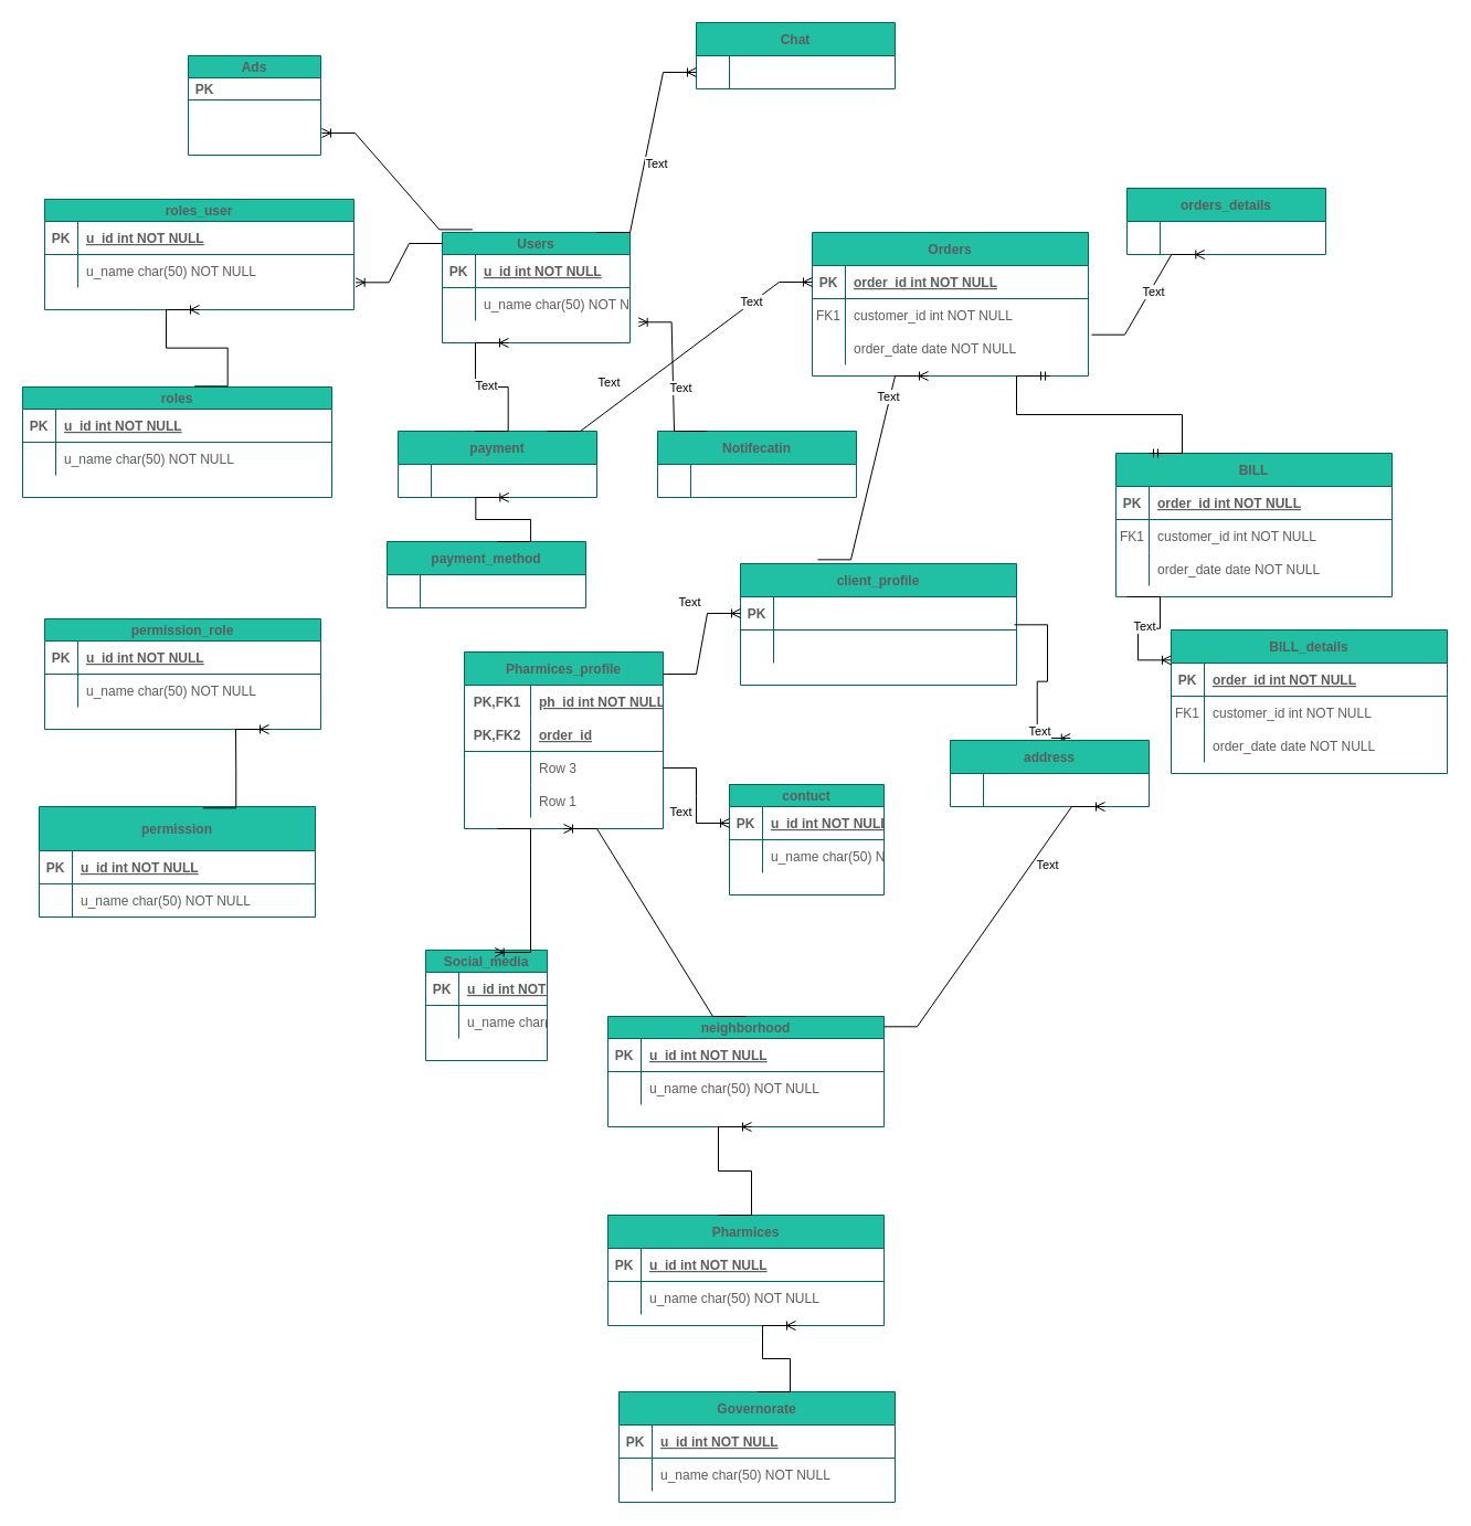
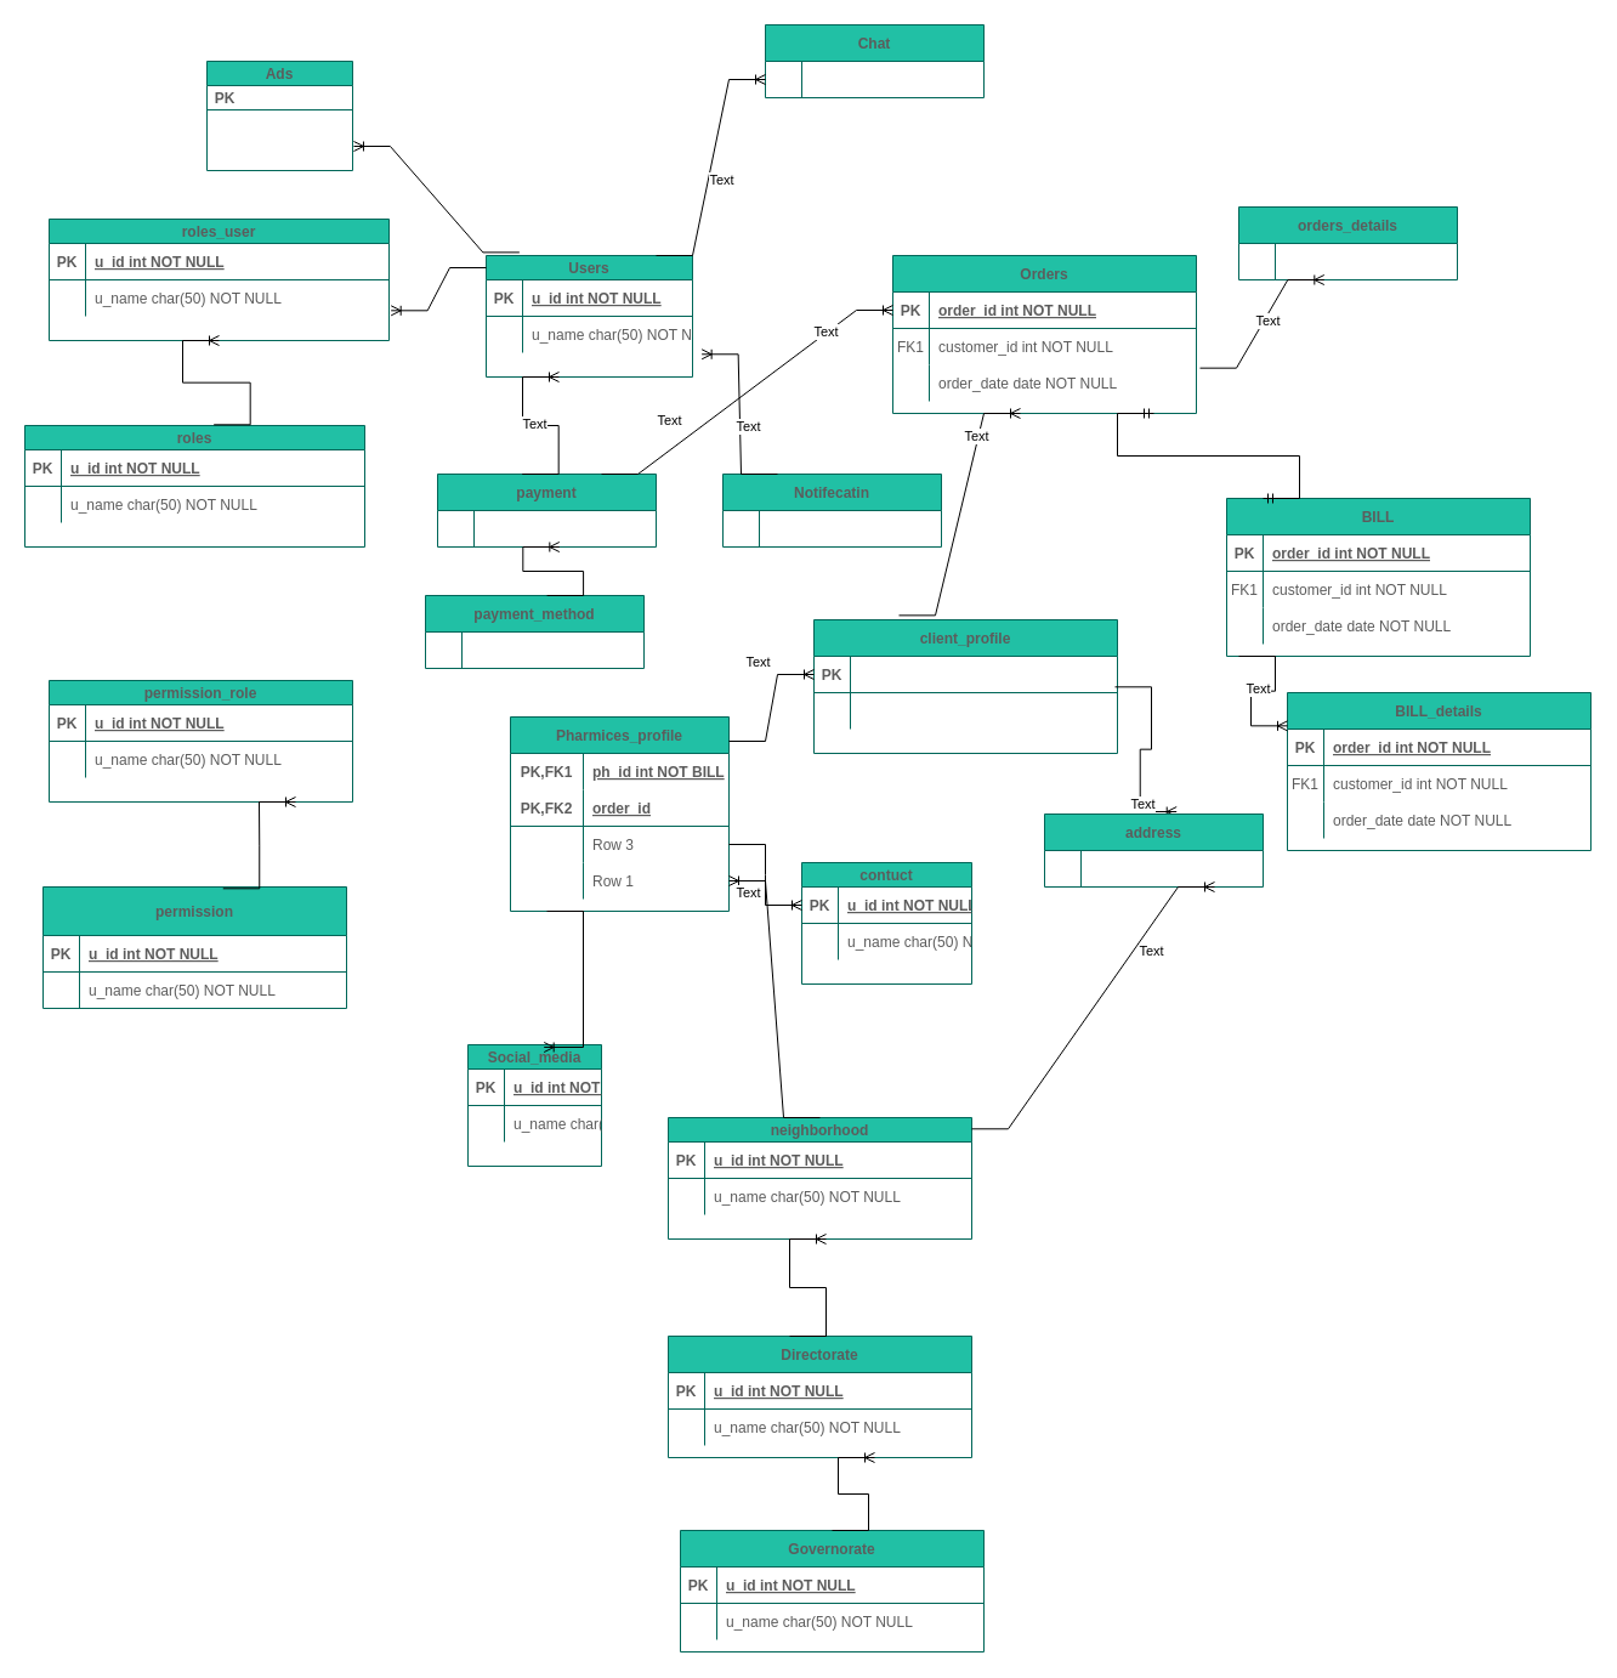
- <mxCell id="37" value="ph_id int NOT NULL" style="shape=partialRectangle;connectable=0;fillColor=none;top=0;left=0;bottom=0;right=0;align=left;spacingLeft=6;fontStyle=5;overflow=hidden;rounded=0;sketch=0;fontColor=#5C5C5C;strokeColor=#006658;" parent="35" vertex="1"><mxGeometry x="60" width="120" height="30" as="geometry"><mxRectangle width="120" height="30" as="alternateBounds" /></mxGeometry></mxCell>
+ <mxCell id="37" value="ph_id int NOT BILL" style="shape=partialRectangle;connectable=0;fillColor=none;top=0;left=0;bottom=0;right=0;align=left;spacingLeft=6;fontStyle=5;overflow=hidden;rounded=0;sketch=0;fontColor=#5C5C5C;strokeColor=#006658;" parent="35" vertex="1"><mxGeometry x="60" width="120" height="30" as="geometry"><mxRectangle width="120" height="30" as="alternateBounds" /></mxGeometry></mxCell>
- <mxCell id="75" value="" style="edgeStyle=entityRelationEdgeStyle;fontSize=12;html=1;endArrow=ERoneToMany;rounded=0;entryX=0.5;entryY=1;entryDx=0;entryDy=0;exitX=0.5;exitY=0;exitDx=0;exitDy=0;" edge="1" parent="1" source="61" target="34"><mxGeometry width="100" height="100" relative="1" as="geometry"><mxPoint x="740" y="980" as="sourcePoint" /><mxPoint x="840" y="880" as="targetPoint" /></mxGeometry></mxCell>
+ <mxCell id="75" value="" style="edgeStyle=entityRelationEdgeStyle;fontSize=12;html=1;endArrow=ERoneToMany;rounded=0;exitX=0.5;exitY=0;exitDx=0;exitDy=0;" edge="1" parent="1" source="61" target="46"><mxGeometry width="100" height="100" relative="1" as="geometry"><mxPoint x="740" y="980" as="sourcePoint" /><mxPoint x="840" y="880" as="targetPoint" /></mxGeometry></mxCell>
- <mxCell id="85" value="Pharmices" style="shape=table;startSize=30;container=1;collapsible=1;childLayout=tableLayout;fixedRows=1;rowLines=0;fontStyle=1;align=center;resizeLast=1;fillColor=#21C0A5;strokeColor=#006658;fontColor=#5C5C5C;" vertex="1" parent="1"><mxGeometry x="550" y="1100" width="250" height="100" as="geometry" /></mxCell>
+ <mxCell id="85" value="Directorate" style="shape=table;startSize=30;container=1;collapsible=1;childLayout=tableLayout;fixedRows=1;rowLines=0;fontStyle=1;align=center;resizeLast=1;fillColor=#21C0A5;strokeColor=#006658;fontColor=#5C5C5C;" vertex="1" parent="1"><mxGeometry x="550" y="1100" width="250" height="100" as="geometry" /></mxCell>
